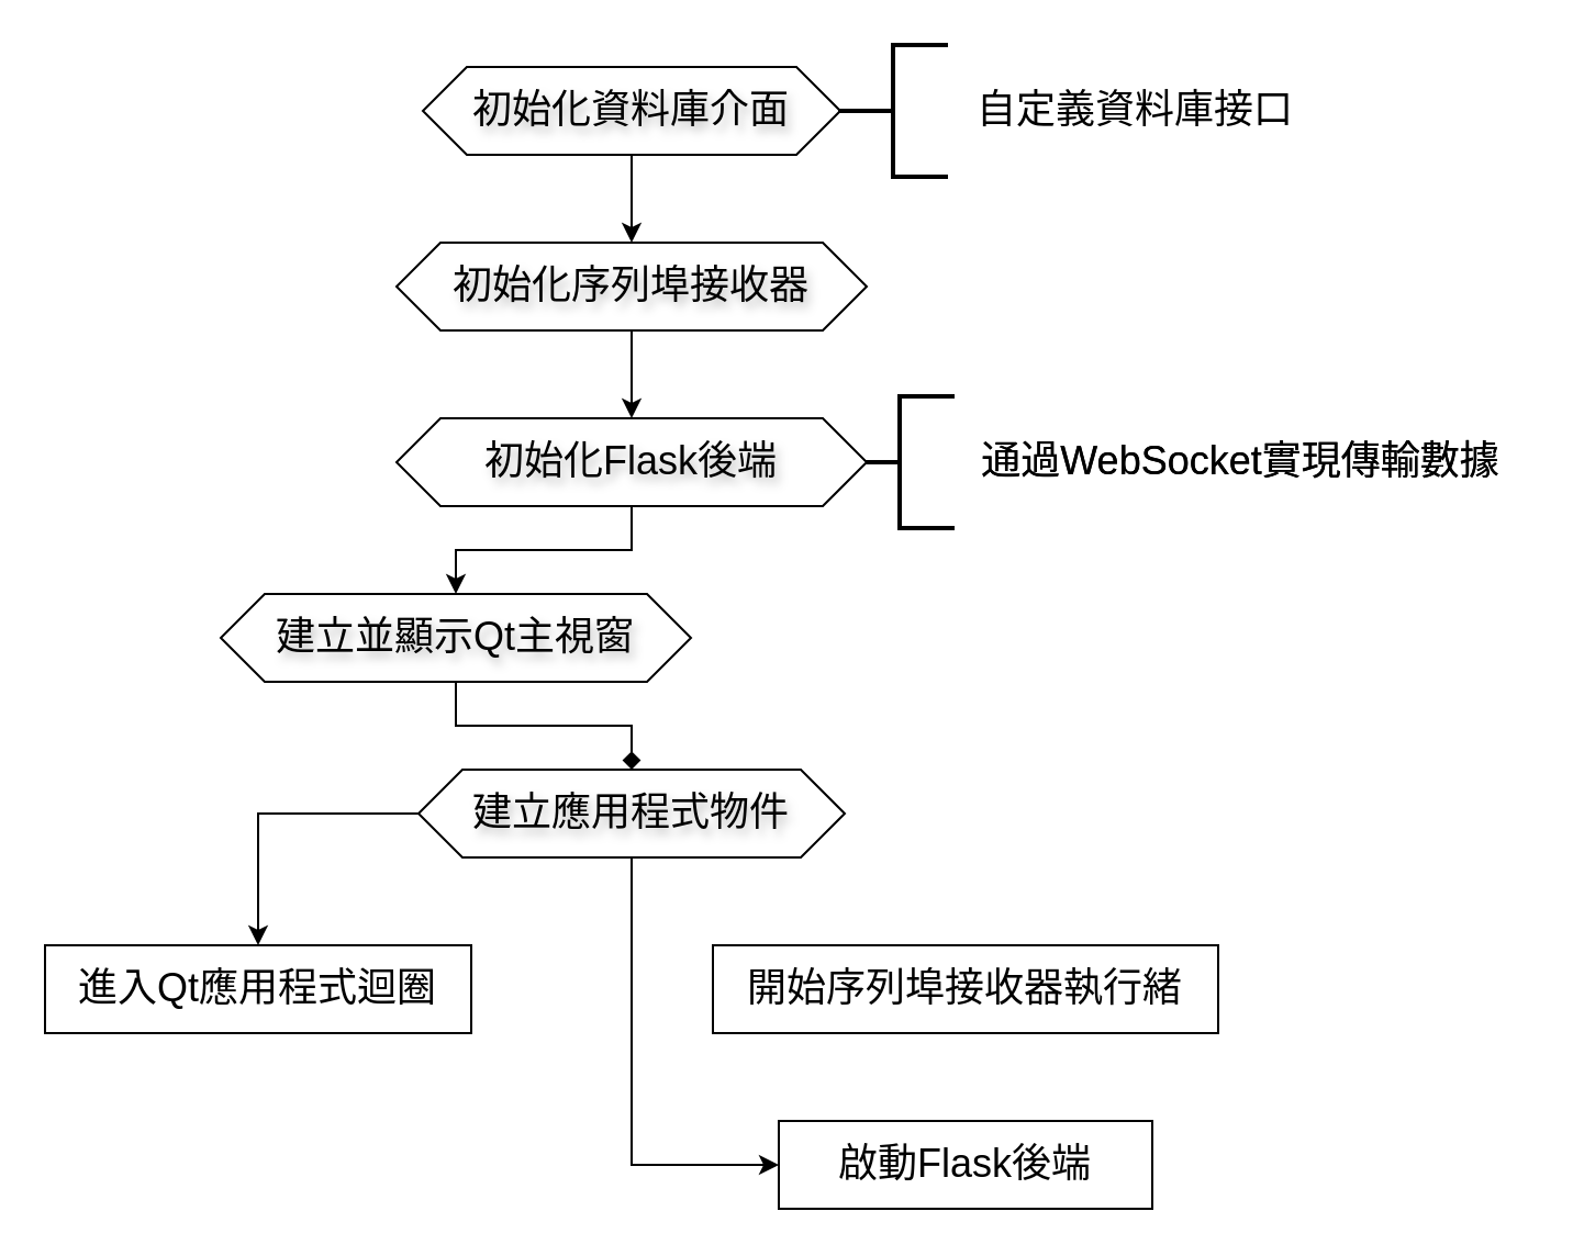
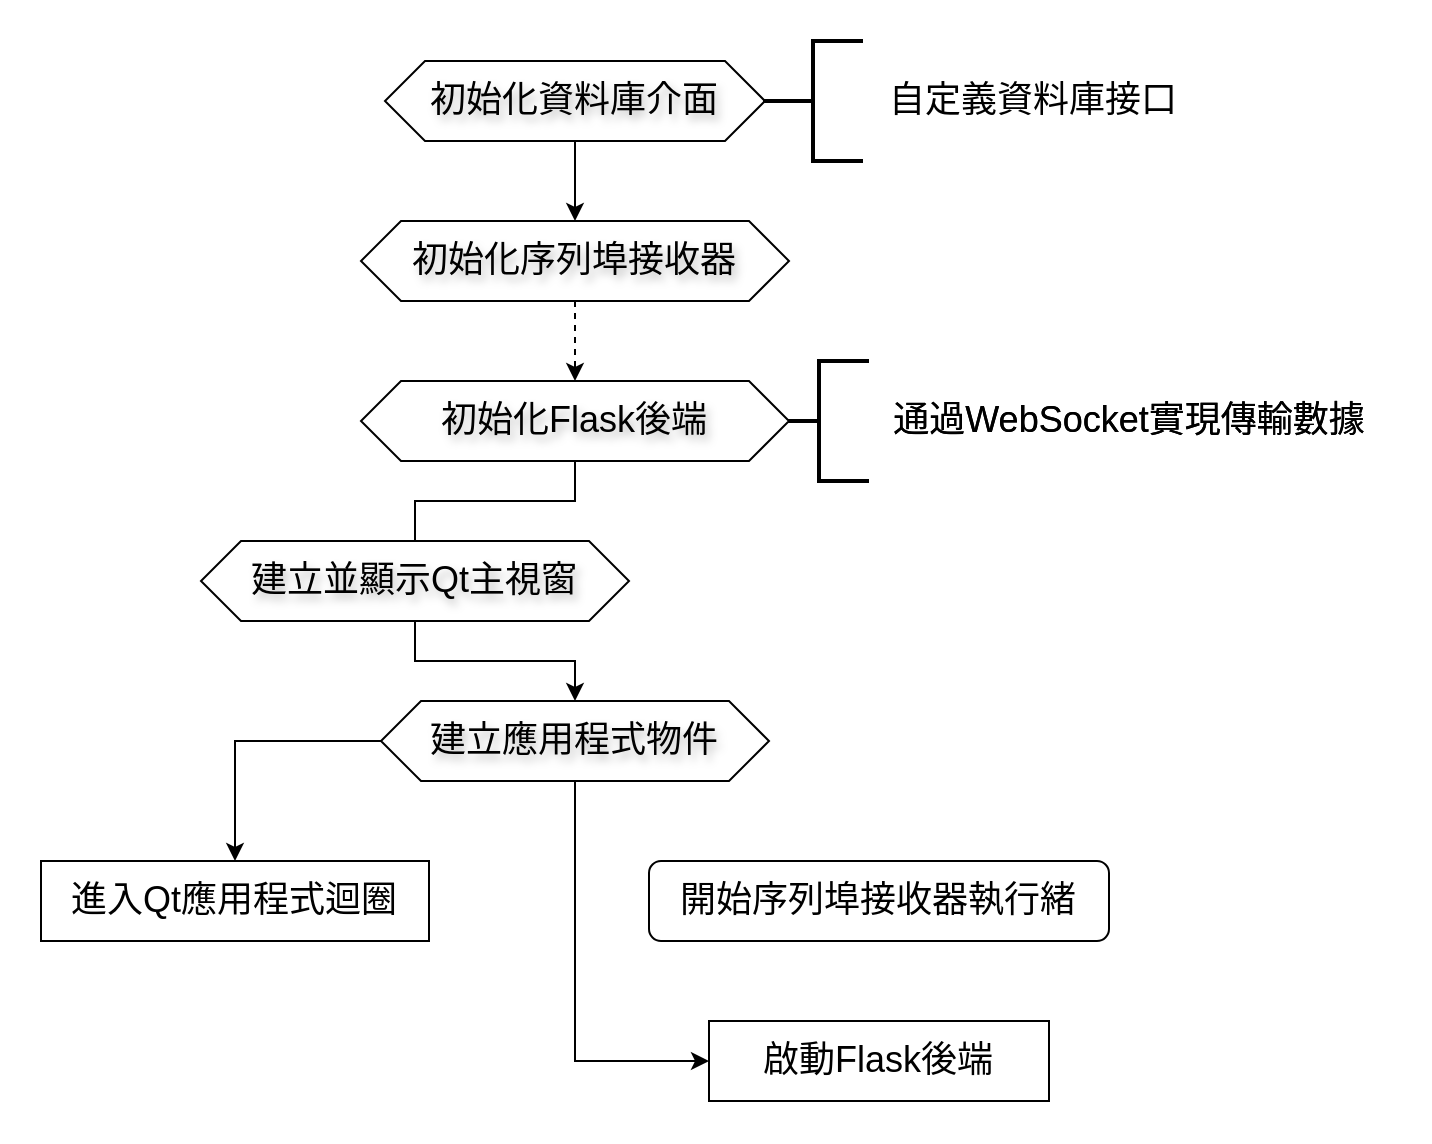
- <mxCell id="3" value="" style="edgeStyle=orthogonalEdgeStyle;rounded=0;orthogonalLoop=1;jettySize=auto;html=1;entryX=0.5;entryY=0;entryDx=0;entryDy=0;fontSize=18;strokeColor=light-dark(#000000,#000000);" edge="1" parent="1" source="4" target="19"><mxGeometry relative="1" as="geometry"><mxPoint x="287" y="190" as="targetPoint" /></mxGeometry></mxCell>
+ <mxCell id="3" value="" style="edgeStyle=orthogonalEdgeStyle;rounded=0;orthogonalLoop=1;jettySize=auto;html=1;entryX=0.5;entryY=0;entryDx=0;entryDy=0;fontSize=18;strokeColor=light-dark(#000000,#000000);dashed=1;" edge="1" parent="1" source="4" target="19"><mxGeometry relative="1" as="geometry"><mxPoint x="287" y="190" as="targetPoint" /></mxGeometry></mxCell>
- <mxCell id="14" value="" style="edgeStyle=orthogonalEdgeStyle;rounded=0;orthogonalLoop=1;jettySize=auto;html=1;entryX=0.5;entryY=0;entryDx=0;entryDy=0;fontSize=18;strokeColor=light-dark(#000000,#000000);" edge="1" parent="1" source="19" target="6"><mxGeometry relative="1" as="geometry" /></mxCell>
+ <mxCell id="14" value="" style="edgeStyle=orthogonalEdgeStyle;rounded=0;orthogonalLoop=1;jettySize=auto;html=1;entryX=0.5;entryY=0;entryDx=0;entryDy=0;fontSize=18;strokeColor=light-dark(#000000,#000000);endArrow=none;" edge="1" parent="1" source="19" target="6"><mxGeometry relative="1" as="geometry" /></mxCell>
- <mxCell id="5" value="" style="edgeStyle=orthogonalEdgeStyle;rounded=0;orthogonalLoop=1;jettySize=auto;html=1;entryX=0.5;entryY=0;entryDx=0;entryDy=0;fontSize=18;strokeColor=light-dark(#000000,#000000);endArrow=diamond;" edge="1" parent="1" source="6" target="9"><mxGeometry relative="1" as="geometry" /></mxCell>
+ <mxCell id="5" value="" style="edgeStyle=orthogonalEdgeStyle;rounded=0;orthogonalLoop=1;jettySize=auto;html=1;entryX=0.5;entryY=0;entryDx=0;entryDy=0;fontSize=18;strokeColor=light-dark(#000000,#000000);" edge="1" parent="1" source="6" target="9"><mxGeometry relative="1" as="geometry" /></mxCell>
- <mxCell id="12" value="開始序列埠接收器執行緒" style="rounded=0;whiteSpace=wrap;html=1;fontSize=18;" vertex="1" parent="1"><mxGeometry x="324" y="430" width="230" height="40" as="geometry" /></mxCell>
+ <mxCell id="12" value="開始序列埠接收器執行緒" style="whiteSpace=wrap;html=1;fontSize=18;rounded=1;" vertex="1" parent="1"><mxGeometry x="324" y="430" width="230" height="40" as="geometry" /></mxCell>
